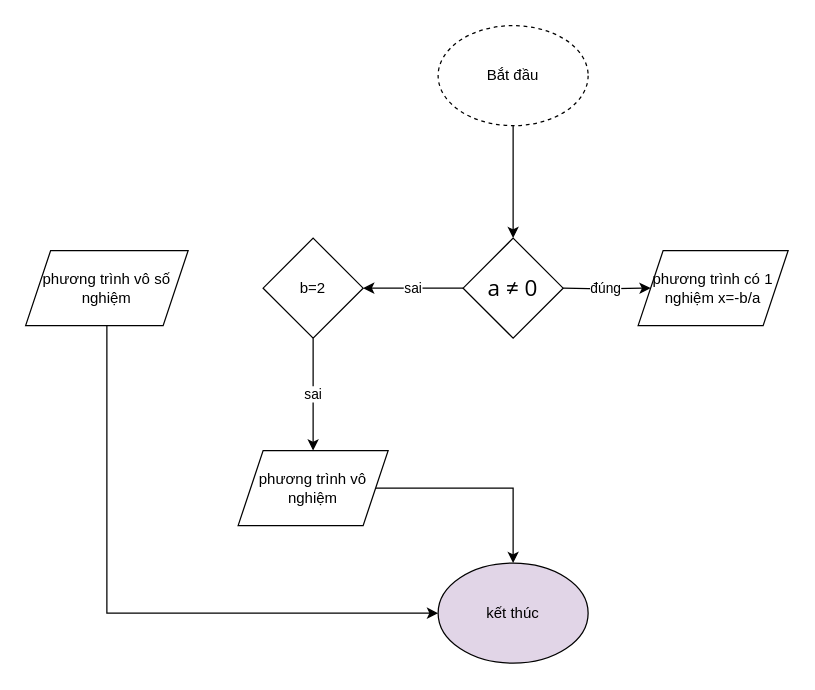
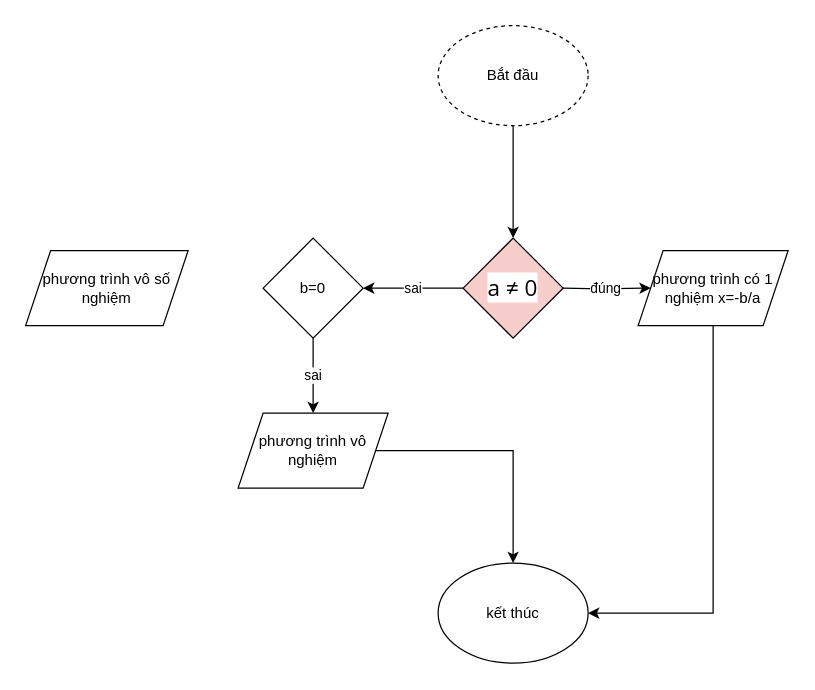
- <mxCell id="10" value="b=2" style="rhombus;whiteSpace=wrap;html=1;" vertex="1" parent="1"><mxGeometry x="210" y="190" width="80" height="80" as="geometry" /></mxCell>
+ <mxCell id="10" value="b=0" style="rhombus;whiteSpace=wrap;html=1;" vertex="1" parent="1"><mxGeometry x="210" y="190" width="80" height="80" as="geometry" /></mxCell>
- <mxCell id="8" value="&lt;span style=&quot;color: rgb(0, 0, 0); font-family: &amp;quot;Open Sans&amp;quot;, Arial, sans-serif; font-size: 18px; text-align: justify; background-color: rgb(255, 255, 255);&quot;&gt;a ≠ 0&lt;/span&gt;" style="rhombus;whiteSpace=wrap;html=1;" vertex="1" parent="1"><mxGeometry x="370" y="190" width="80" height="80" as="geometry" /></mxCell>
+ <mxCell id="8" value="&lt;span style=&quot;color: rgb(0, 0, 0); font-family: &amp;quot;Open Sans&amp;quot;, Arial, sans-serif; font-size: 18px; text-align: justify; background-color: rgb(255, 255, 255);&quot;&gt;a ≠ 0&lt;/span&gt;" style="rhombus;whiteSpace=wrap;html=1;fillColor=#f8cecc;" vertex="1" parent="1"><mxGeometry x="370" y="190" width="80" height="80" as="geometry" /></mxCell>
- <mxCell id="12" value="phương trình vô nghiệm" style="shape=parallelogram;perimeter=parallelogramPerimeter;whiteSpace=wrap;html=1;fixedSize=1;" vertex="1" parent="1"><mxGeometry x="190" y="360" width="120" height="60" as="geometry" /></mxCell>
+ <mxCell id="12" value="phương trình vô nghiệm" style="shape=parallelogram;perimeter=parallelogramPerimeter;whiteSpace=wrap;html=1;fixedSize=1;" vertex="1" parent="1"><mxGeometry x="190" y="330" width="120" height="60" as="geometry" /></mxCell>
+ <mxCell id="5" style="edgeStyle=orthogonalEdgeStyle;rounded=0;orthogonalLoop=1;jettySize=auto;html=1;entryX=1;entryY=0.5;entryDx=0;entryDy=0;exitX=0.5;exitY=1;exitDx=0;exitDy=0;" edge="1" parent="1" source="6" target="15"><mxGeometry relative="1" as="geometry" /></mxCell>
- <mxCell id="13" style="edgeStyle=orthogonalEdgeStyle;rounded=0;orthogonalLoop=1;jettySize=auto;html=1;entryX=0;entryY=0.5;entryDx=0;entryDy=0;exitX=0.5;exitY=1;exitDx=0;exitDy=0;" edge="1" parent="1" source="14" target="15"><mxGeometry relative="1" as="geometry" /></mxCell>
- <mxCell id="15" value="kết thúc" style="ellipse;whiteSpace=wrap;html=1;fillColor=#e1d5e7;" vertex="1" parent="1"><mxGeometry x="350" y="450" width="120" height="80" as="geometry" /></mxCell>
+ <mxCell id="15" value="kết thúc" style="ellipse;whiteSpace=wrap;html=1;" vertex="1" parent="1"><mxGeometry x="350" y="450" width="120" height="80" as="geometry" /></mxCell>
